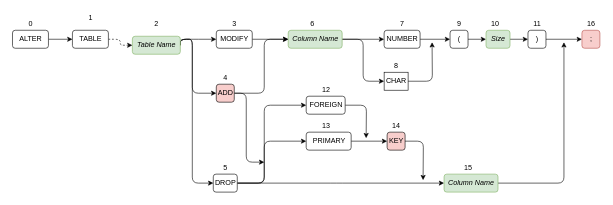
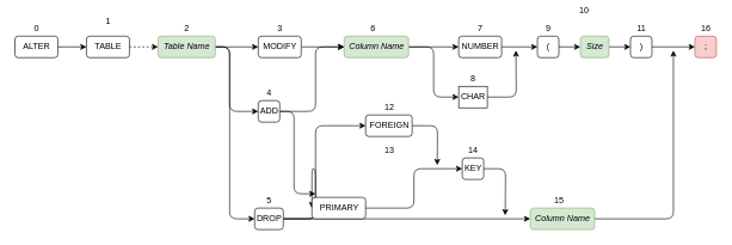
- <mxCell id="51" value="10" style="text;html=1;align=center;verticalAlign=middle;resizable=0;points=[];autosize=1;rounded=1;" parent="1" vertex="1"><mxGeometry x="810" y="30" width="30" height="20" as="geometry" /></mxCell>
+ <mxCell id="51" value="10" style="text;html=1;align=center;verticalAlign=middle;resizable=0;points=[];autosize=1;rounded=1;" parent="1" vertex="1"><mxGeometry x="800" y="5" width="30" height="20" as="geometry" /></mxCell>
- <mxCell id="16" value="&lt;i&gt;Table Name&lt;/i&gt;" style="html=1;fillColor=#d5e8d4;strokeColor=#82b366;rounded=1;" parent="1" vertex="1"><mxGeometry x="220" y="60" width="80" height="30" as="geometry" /></mxCell>
+ <mxCell id="16" value="&lt;i&gt;Table Name&lt;/i&gt;" style="html=1;fillColor=#d5e8d4;strokeColor=#82b366;rounded=1;" parent="1" vertex="1"><mxGeometry x="220" y="50" width="80" height="30" as="geometry" /></mxCell>
- <mxCell id="20" value="ADD" style="html=1;rounded=1;fillColor=#f8cecc;" parent="1" vertex="1"><mxGeometry x="360" y="140" width="30" height="30" as="geometry" /></mxCell>
+ <mxCell id="20" value="ADD" style="html=1;rounded=1;" parent="1" vertex="1"><mxGeometry x="360" y="140" width="30" height="30" as="geometry" /></mxCell>
- <mxCell id="33" value="PRIMARY" style="html=1;rounded=1;" parent="1" vertex="1"><mxGeometry x="510" y="220" width="75" height="30" as="geometry" /></mxCell>
+ <mxCell id="33" value="PRIMARY" style="html=1;rounded=1;" parent="1" vertex="1"><mxGeometry x="435" y="275" width="75" height="30" as="geometry" /></mxCell>
- <mxCell id="35" value="KEY" style="html=1;rounded=1;fillColor=#f8cecc;" parent="1" vertex="1"><mxGeometry x="645" y="220" width="30" height="30" as="geometry" /></mxCell>
+ <mxCell id="35" value="KEY" style="html=1;rounded=1;" parent="1" vertex="1"><mxGeometry x="645" y="220" width="30" height="30" as="geometry" /></mxCell>
